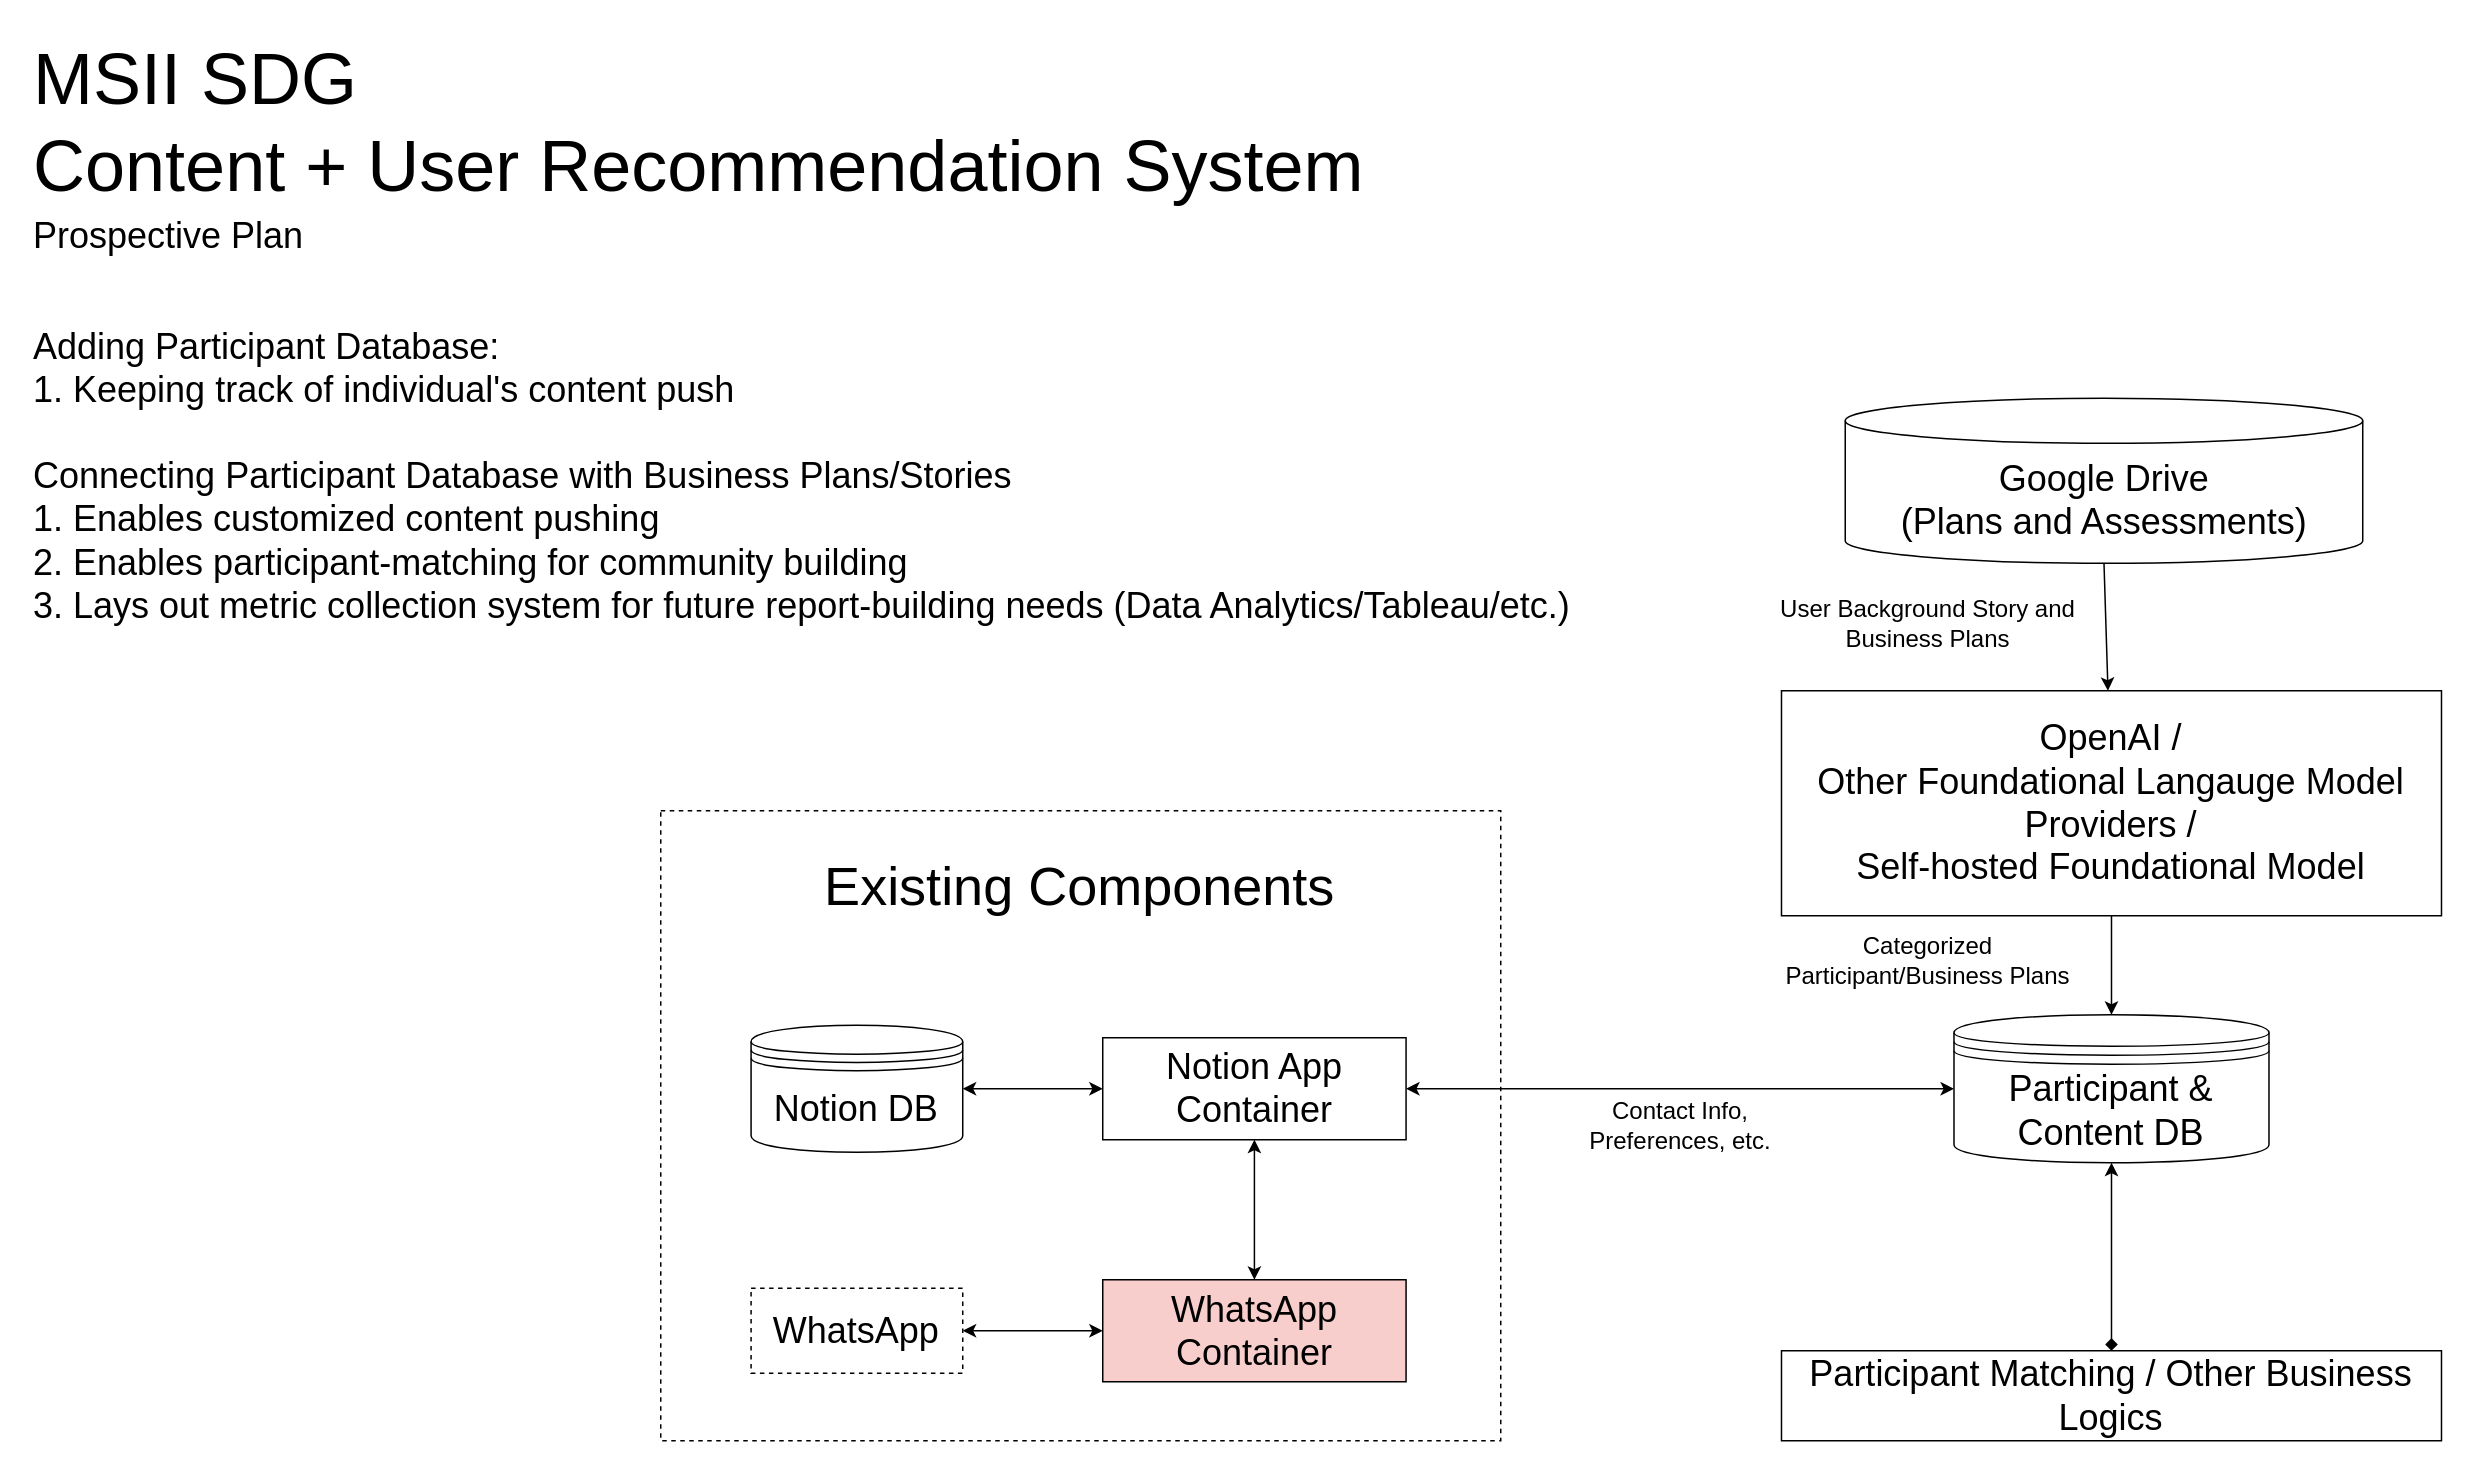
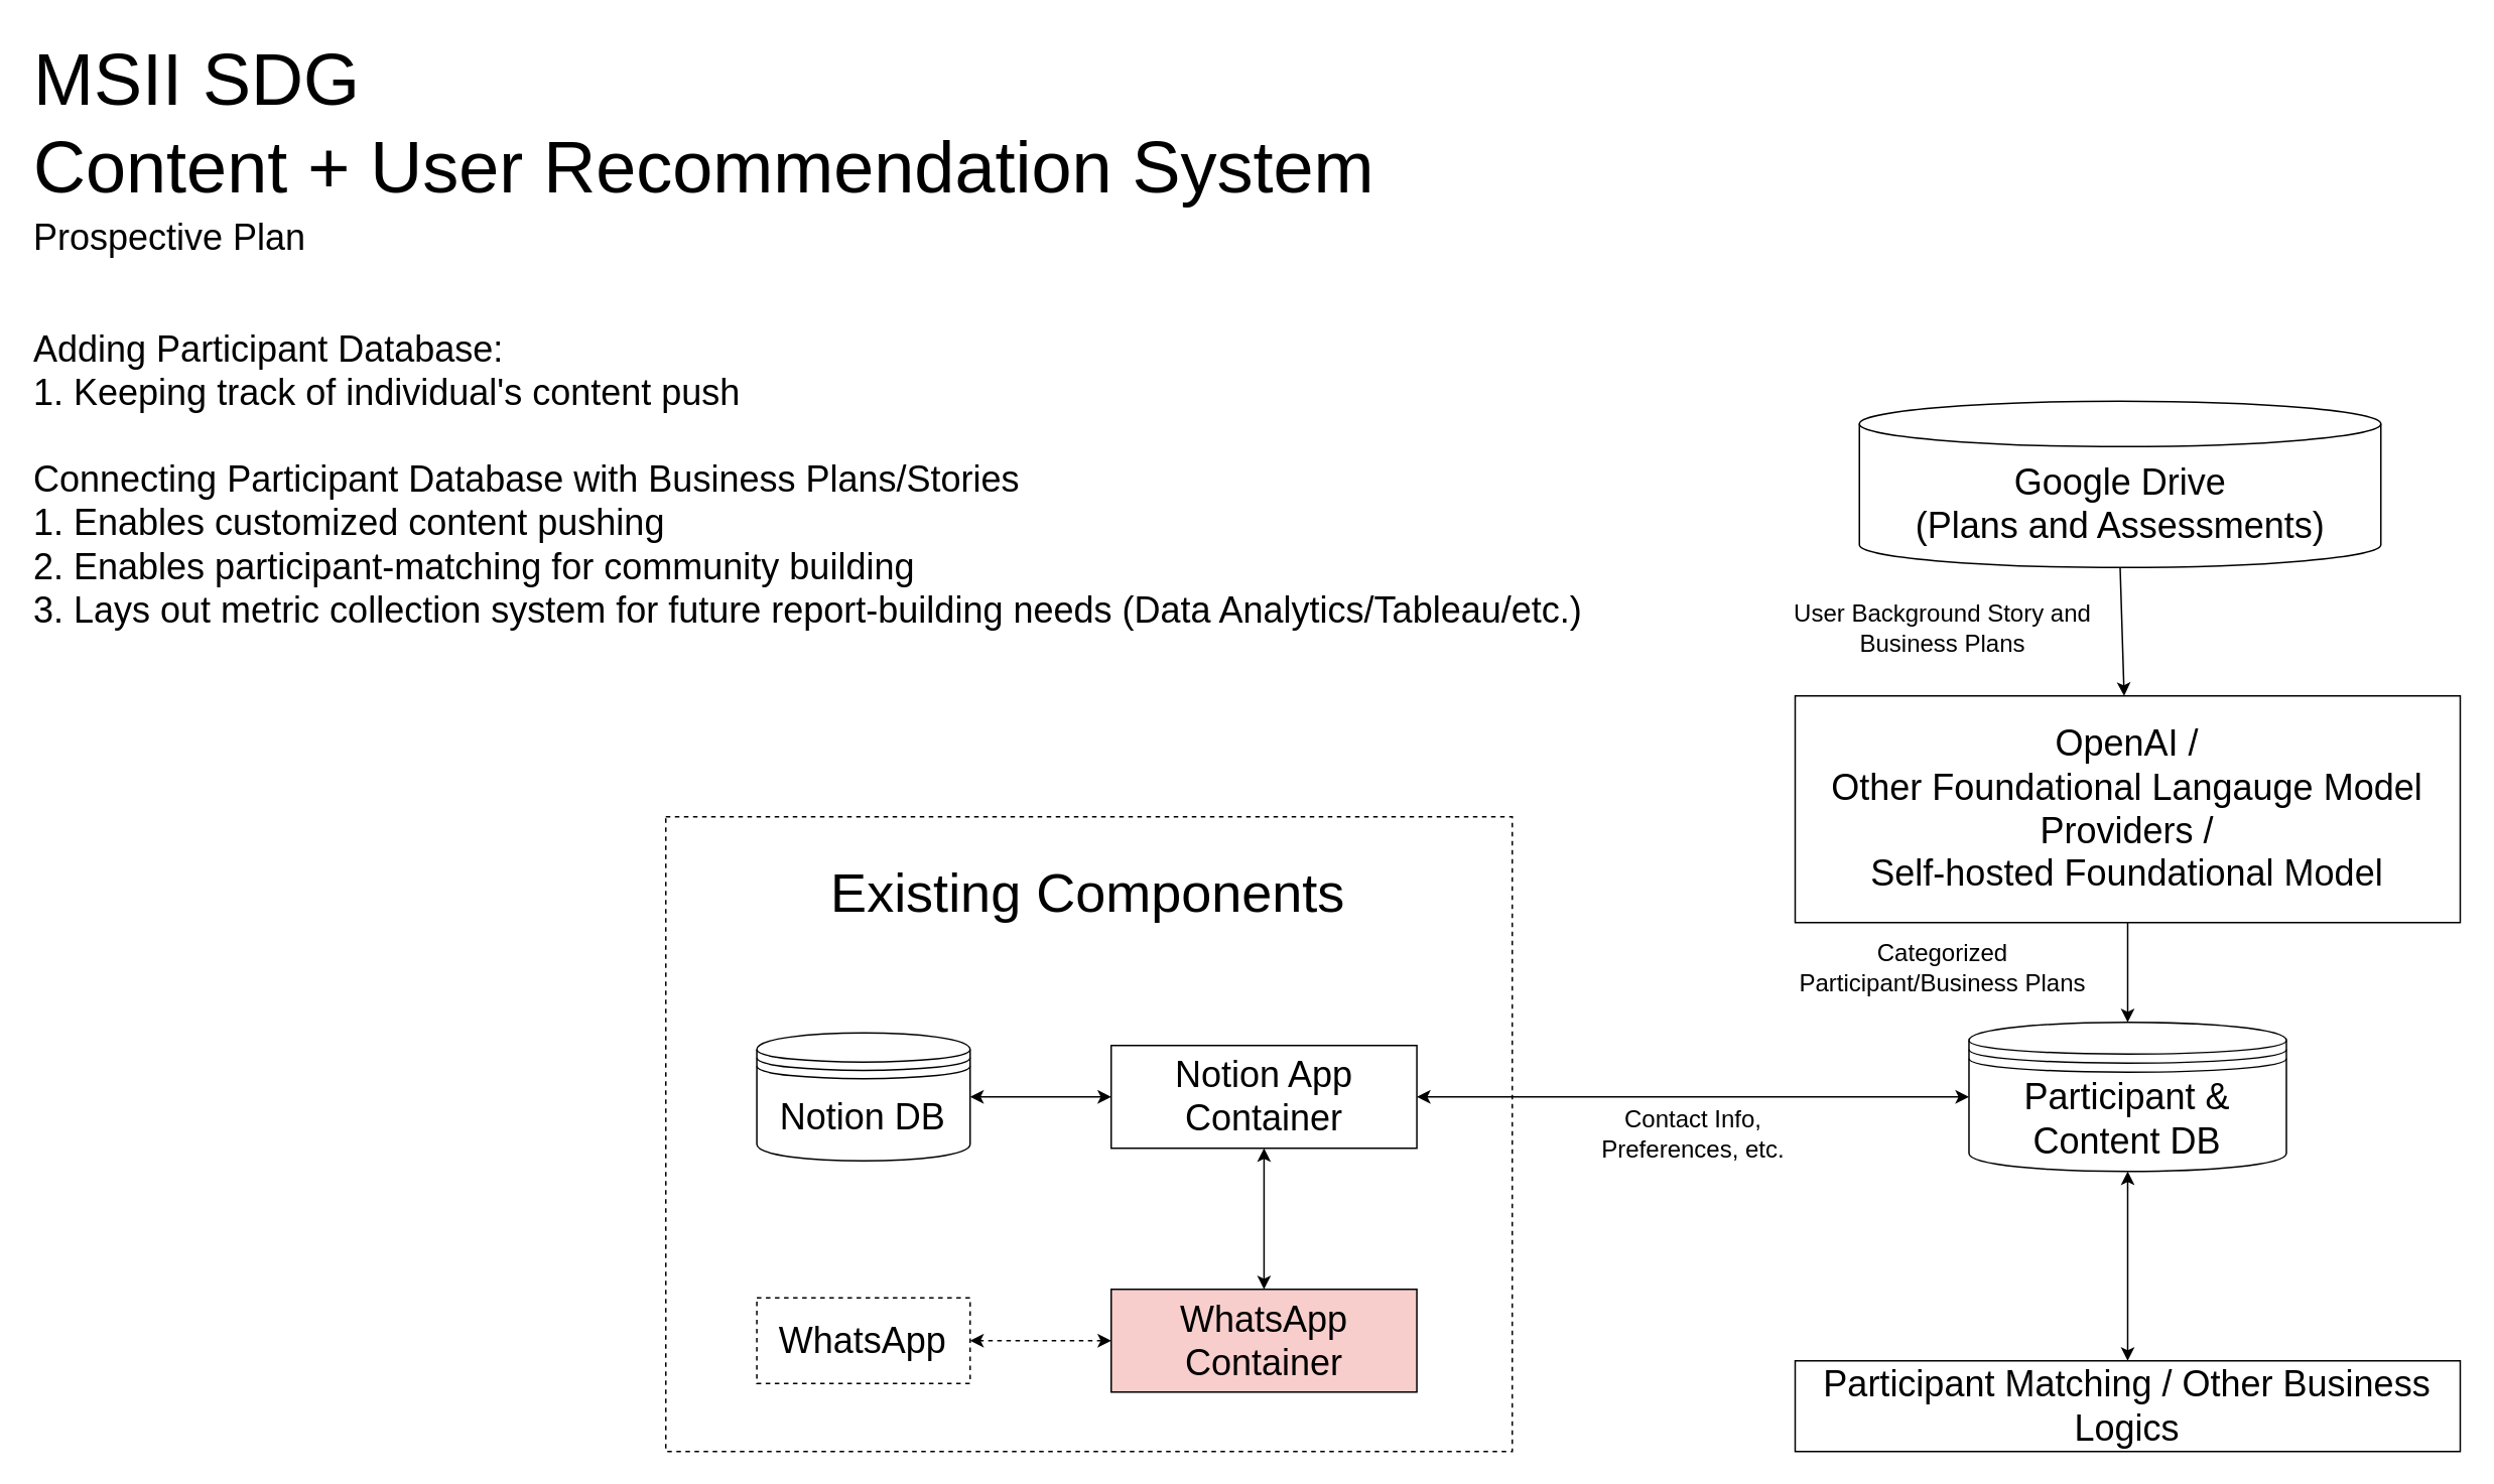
- <mxCell id="22" style="edgeStyle=none;html=1;entryX=1;entryY=0.5;entryDx=0;entryDy=0;strokeWidth=1;startArrow=classic;startFill=1;endArrow=classic;endFill=1;" parent="16" source="23" target="19" edge="1"><mxGeometry relative="1" as="geometry" /></mxCell>
+ <mxCell id="22" style="edgeStyle=none;html=1;entryX=1;entryY=0.5;entryDx=0;entryDy=0;strokeWidth=1;startArrow=classic;startFill=1;endArrow=classic;endFill=1;dashed=1;" parent="16" source="23" target="19" edge="1"><mxGeometry relative="1" as="geometry" /></mxCell>
- <mxCell id="4" style="edgeStyle=none;html=1;exitX=0.5;exitY=1;exitDx=0;exitDy=0;entryX=0.5;entryY=0;entryDx=0;entryDy=0;strokeWidth=1;startArrow=classic;startFill=1;endArrow=diamond;endFill=1;" parent="1" source="5" target="12" edge="1"><mxGeometry relative="1" as="geometry" /></mxCell>
+ <mxCell id="4" style="edgeStyle=none;html=1;exitX=0.5;exitY=1;exitDx=0;exitDy=0;entryX=0.5;entryY=0;entryDx=0;entryDy=0;strokeWidth=1;startArrow=classic;startFill=1;endArrow=classic;endFill=1;" parent="1" source="5" target="12" edge="1"><mxGeometry relative="1" as="geometry" /></mxCell>
